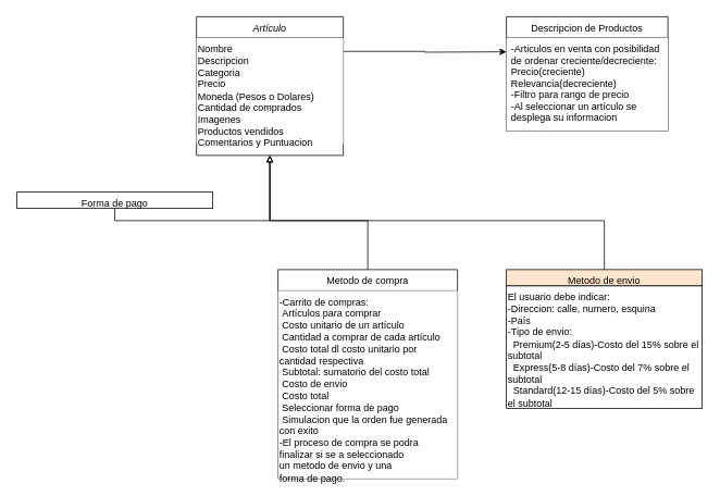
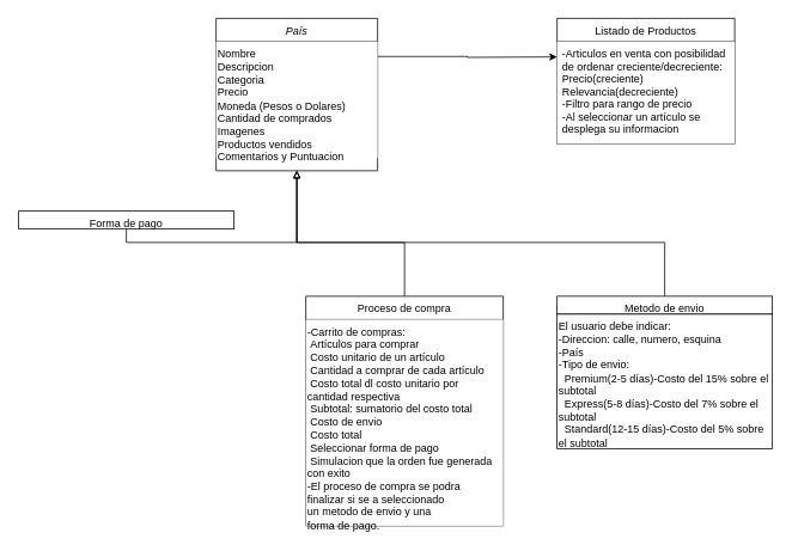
- <mxCell id="3" value="Artículo" style="swimlane;fontStyle=2;align=center;verticalAlign=top;childLayout=stackLayout;horizontal=1;startSize=26;horizontalStack=0;resizeParent=1;resizeLast=0;collapsible=1;marginBottom=0;rounded=0;shadow=0;strokeWidth=1;" parent="1" vertex="1"><mxGeometry x="240" y="20" width="180" height="170" as="geometry"><mxRectangle x="230" y="140" width="160" height="26" as="alternateBounds" /></mxGeometry></mxCell>
+ <mxCell id="3" value="País" style="swimlane;fontStyle=2;align=center;verticalAlign=top;childLayout=stackLayout;horizontal=1;startSize=26;horizontalStack=0;resizeParent=1;resizeLast=0;collapsible=1;marginBottom=0;rounded=0;shadow=0;strokeWidth=1;" parent="1" vertex="1"><mxGeometry x="240" y="20" width="180" height="170" as="geometry"><mxRectangle x="230" y="140" width="160" height="26" as="alternateBounds" /></mxGeometry></mxCell>
- <mxCell id="5" value="Descripcion de Productos" style="swimlane;fontStyle=0;align=center;verticalAlign=top;childLayout=stackLayout;horizontal=1;startSize=26;horizontalStack=0;resizeParent=1;resizeLast=0;collapsible=1;marginBottom=0;rounded=0;shadow=0;strokeWidth=1;" parent="1" vertex="1"><mxGeometry x="620" y="20" width="198" height="140" as="geometry"><mxRectangle x="130" y="380" width="160" height="26" as="alternateBounds" /></mxGeometry></mxCell>
+ <mxCell id="5" value="Listado de Productos" style="swimlane;fontStyle=0;align=center;verticalAlign=top;childLayout=stackLayout;horizontal=1;startSize=26;horizontalStack=0;resizeParent=1;resizeLast=0;collapsible=1;marginBottom=0;rounded=0;shadow=0;strokeWidth=1;" parent="1" vertex="1"><mxGeometry x="620" y="20" width="198" height="140" as="geometry"><mxRectangle x="130" y="380" width="160" height="26" as="alternateBounds" /></mxGeometry></mxCell>
- <mxCell id="11" value="Metodo de envio&lt;br&gt;" style="rounded=0;whiteSpace=wrap;html=1;fillColor=#ffe6cc;align=center;verticalAlign=top;" parent="1" vertex="1"><mxGeometry x="620" y="330" width="240" height="20" as="geometry" /></mxCell>
+ <mxCell id="11" value="Metodo de envio&lt;br&gt;" style="rounded=0;whiteSpace=wrap;html=1;fillColor=#ffffff;align=center;verticalAlign=top;" parent="1" vertex="1"><mxGeometry x="620" y="330" width="240" height="20" as="geometry" /></mxCell>
- <mxCell id="8" value="Metodo de compra" style="swimlane;fontStyle=0;align=center;verticalAlign=top;childLayout=stackLayout;horizontal=1;startSize=26;horizontalStack=0;resizeParent=1;resizeLast=0;collapsible=1;marginBottom=0;rounded=0;shadow=0;strokeWidth=1;" parent="1" vertex="1"><mxGeometry x="340" y="330" width="220" height="256" as="geometry"><mxRectangle x="340" y="380" width="170" height="26" as="alternateBounds" /></mxGeometry></mxCell>
+ <mxCell id="8" value="Proceso de compra" style="swimlane;fontStyle=0;align=center;verticalAlign=top;childLayout=stackLayout;horizontal=1;startSize=26;horizontalStack=0;resizeParent=1;resizeLast=0;collapsible=1;marginBottom=0;rounded=0;shadow=0;strokeWidth=1;" parent="1" vertex="1"><mxGeometry x="340" y="330" width="220" height="256" as="geometry"><mxRectangle x="340" y="380" width="170" height="26" as="alternateBounds" /></mxGeometry></mxCell>
